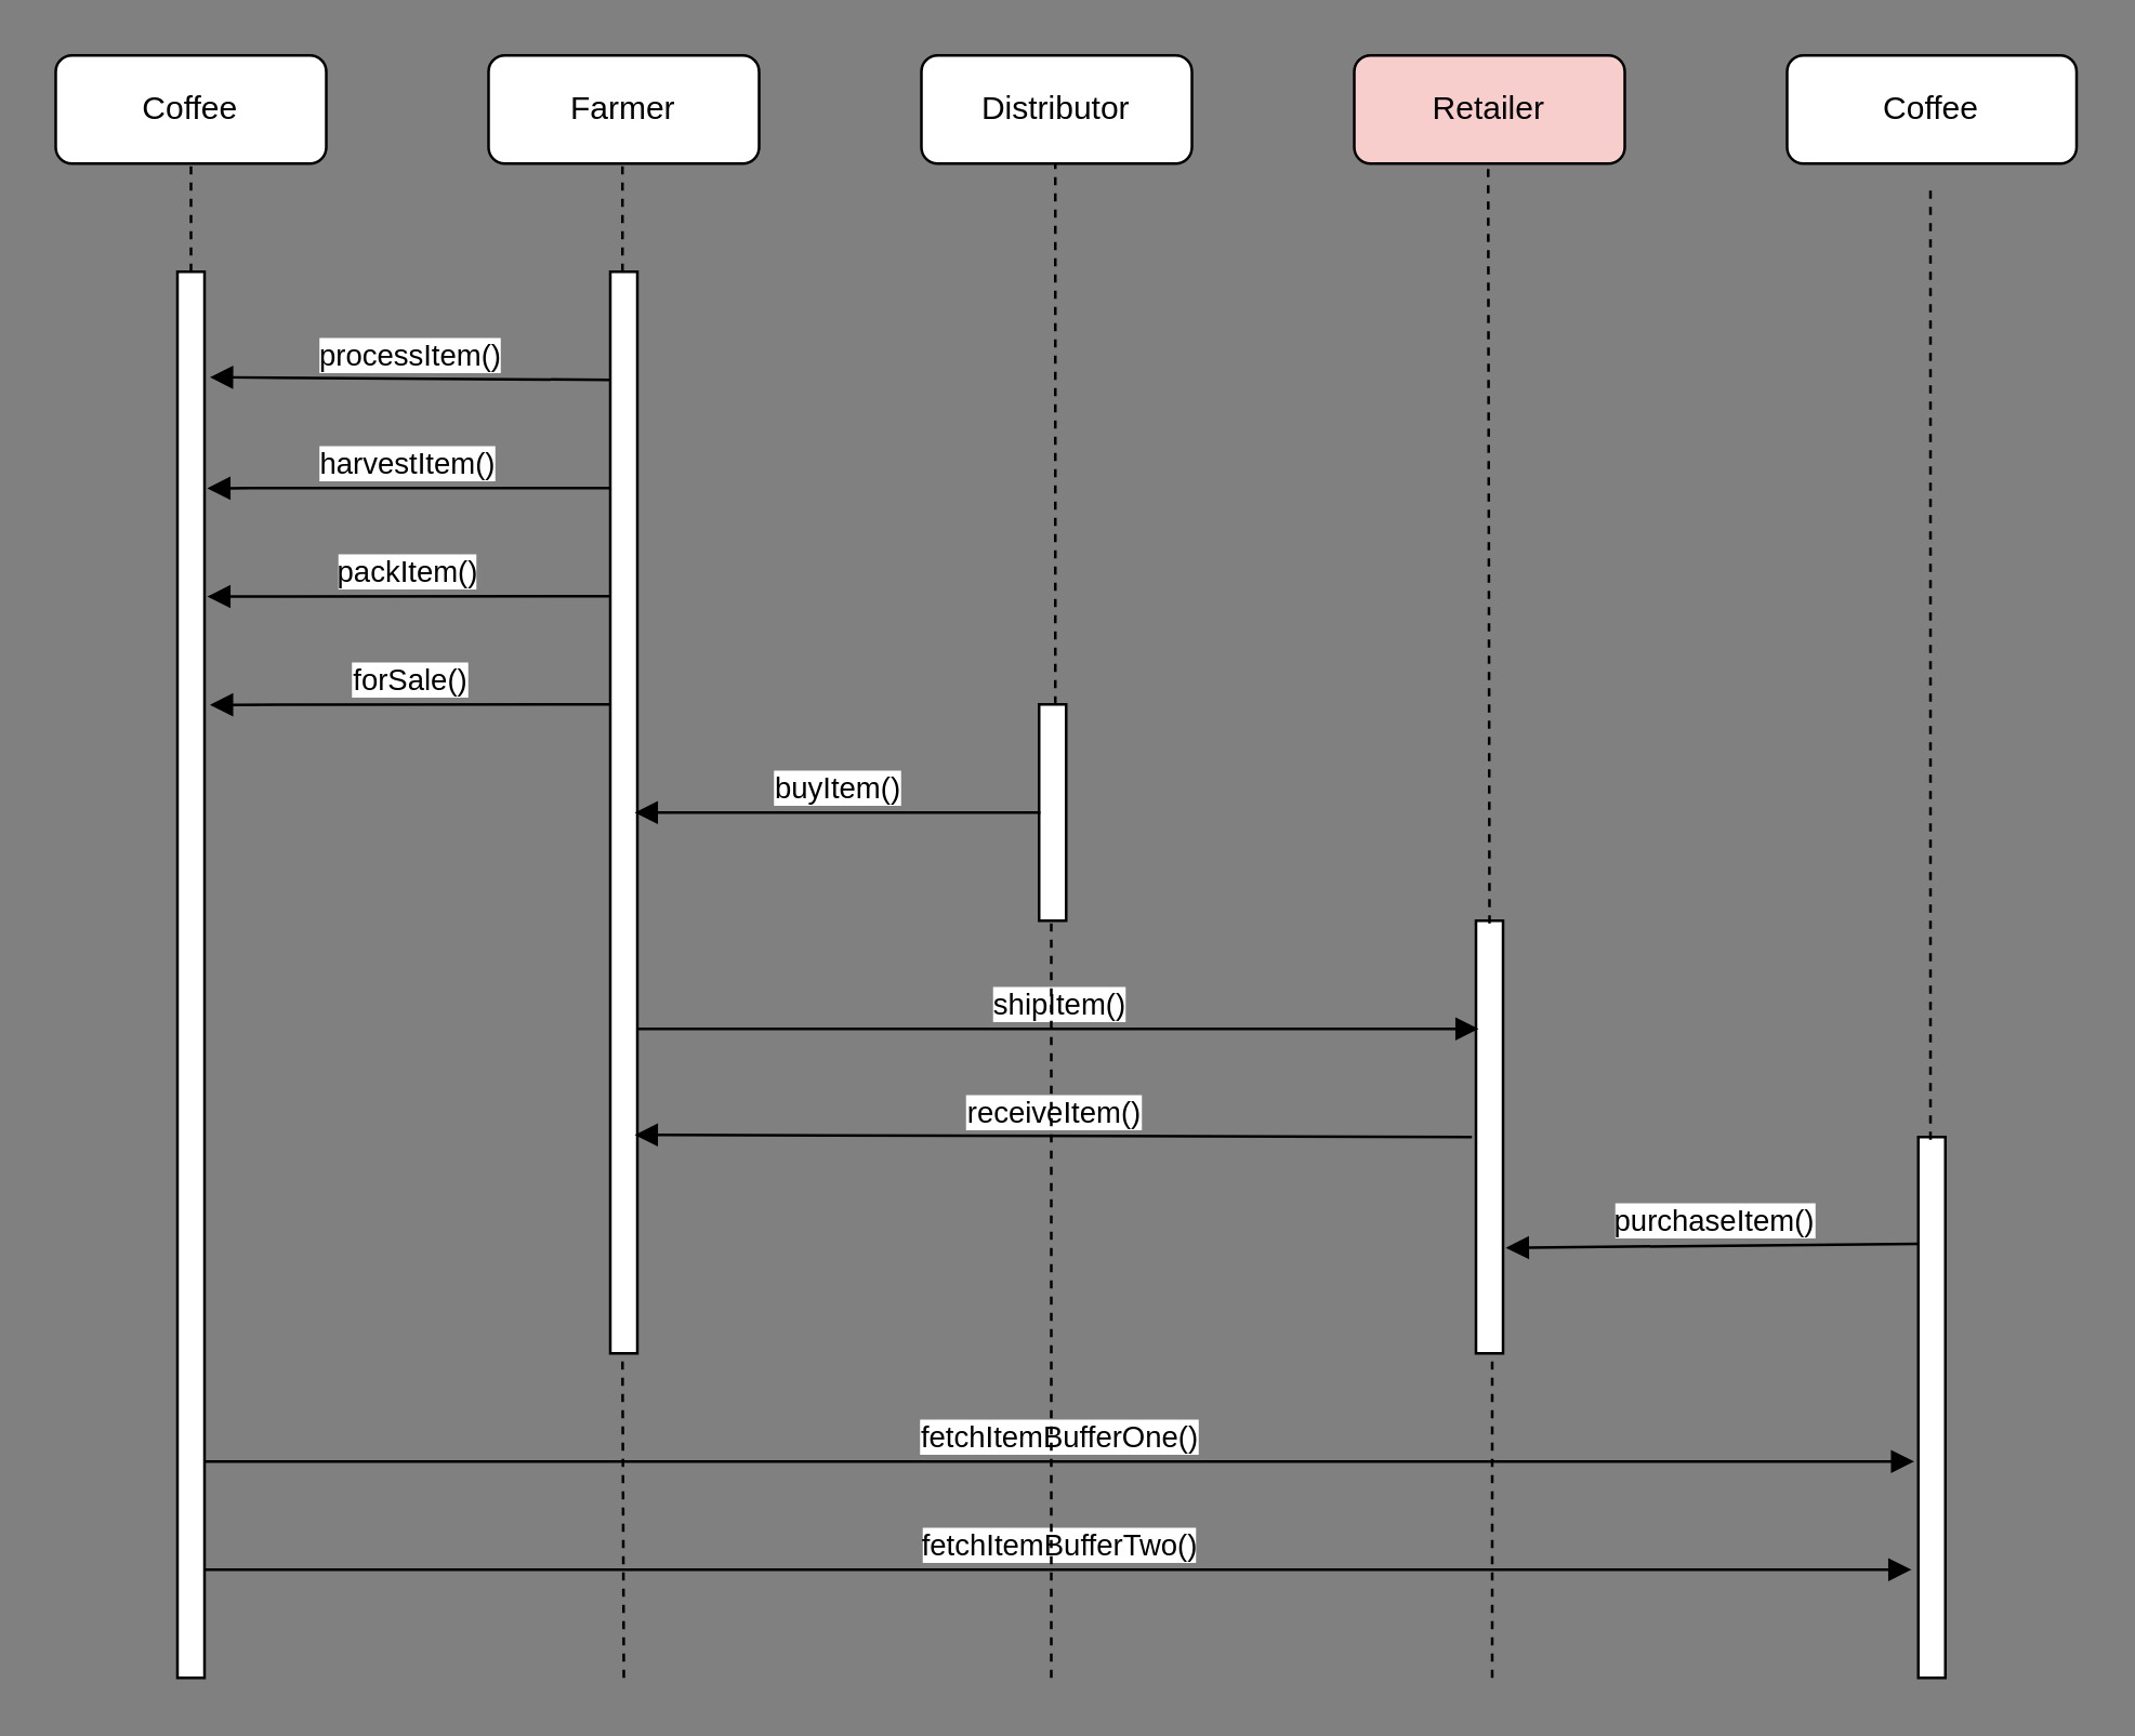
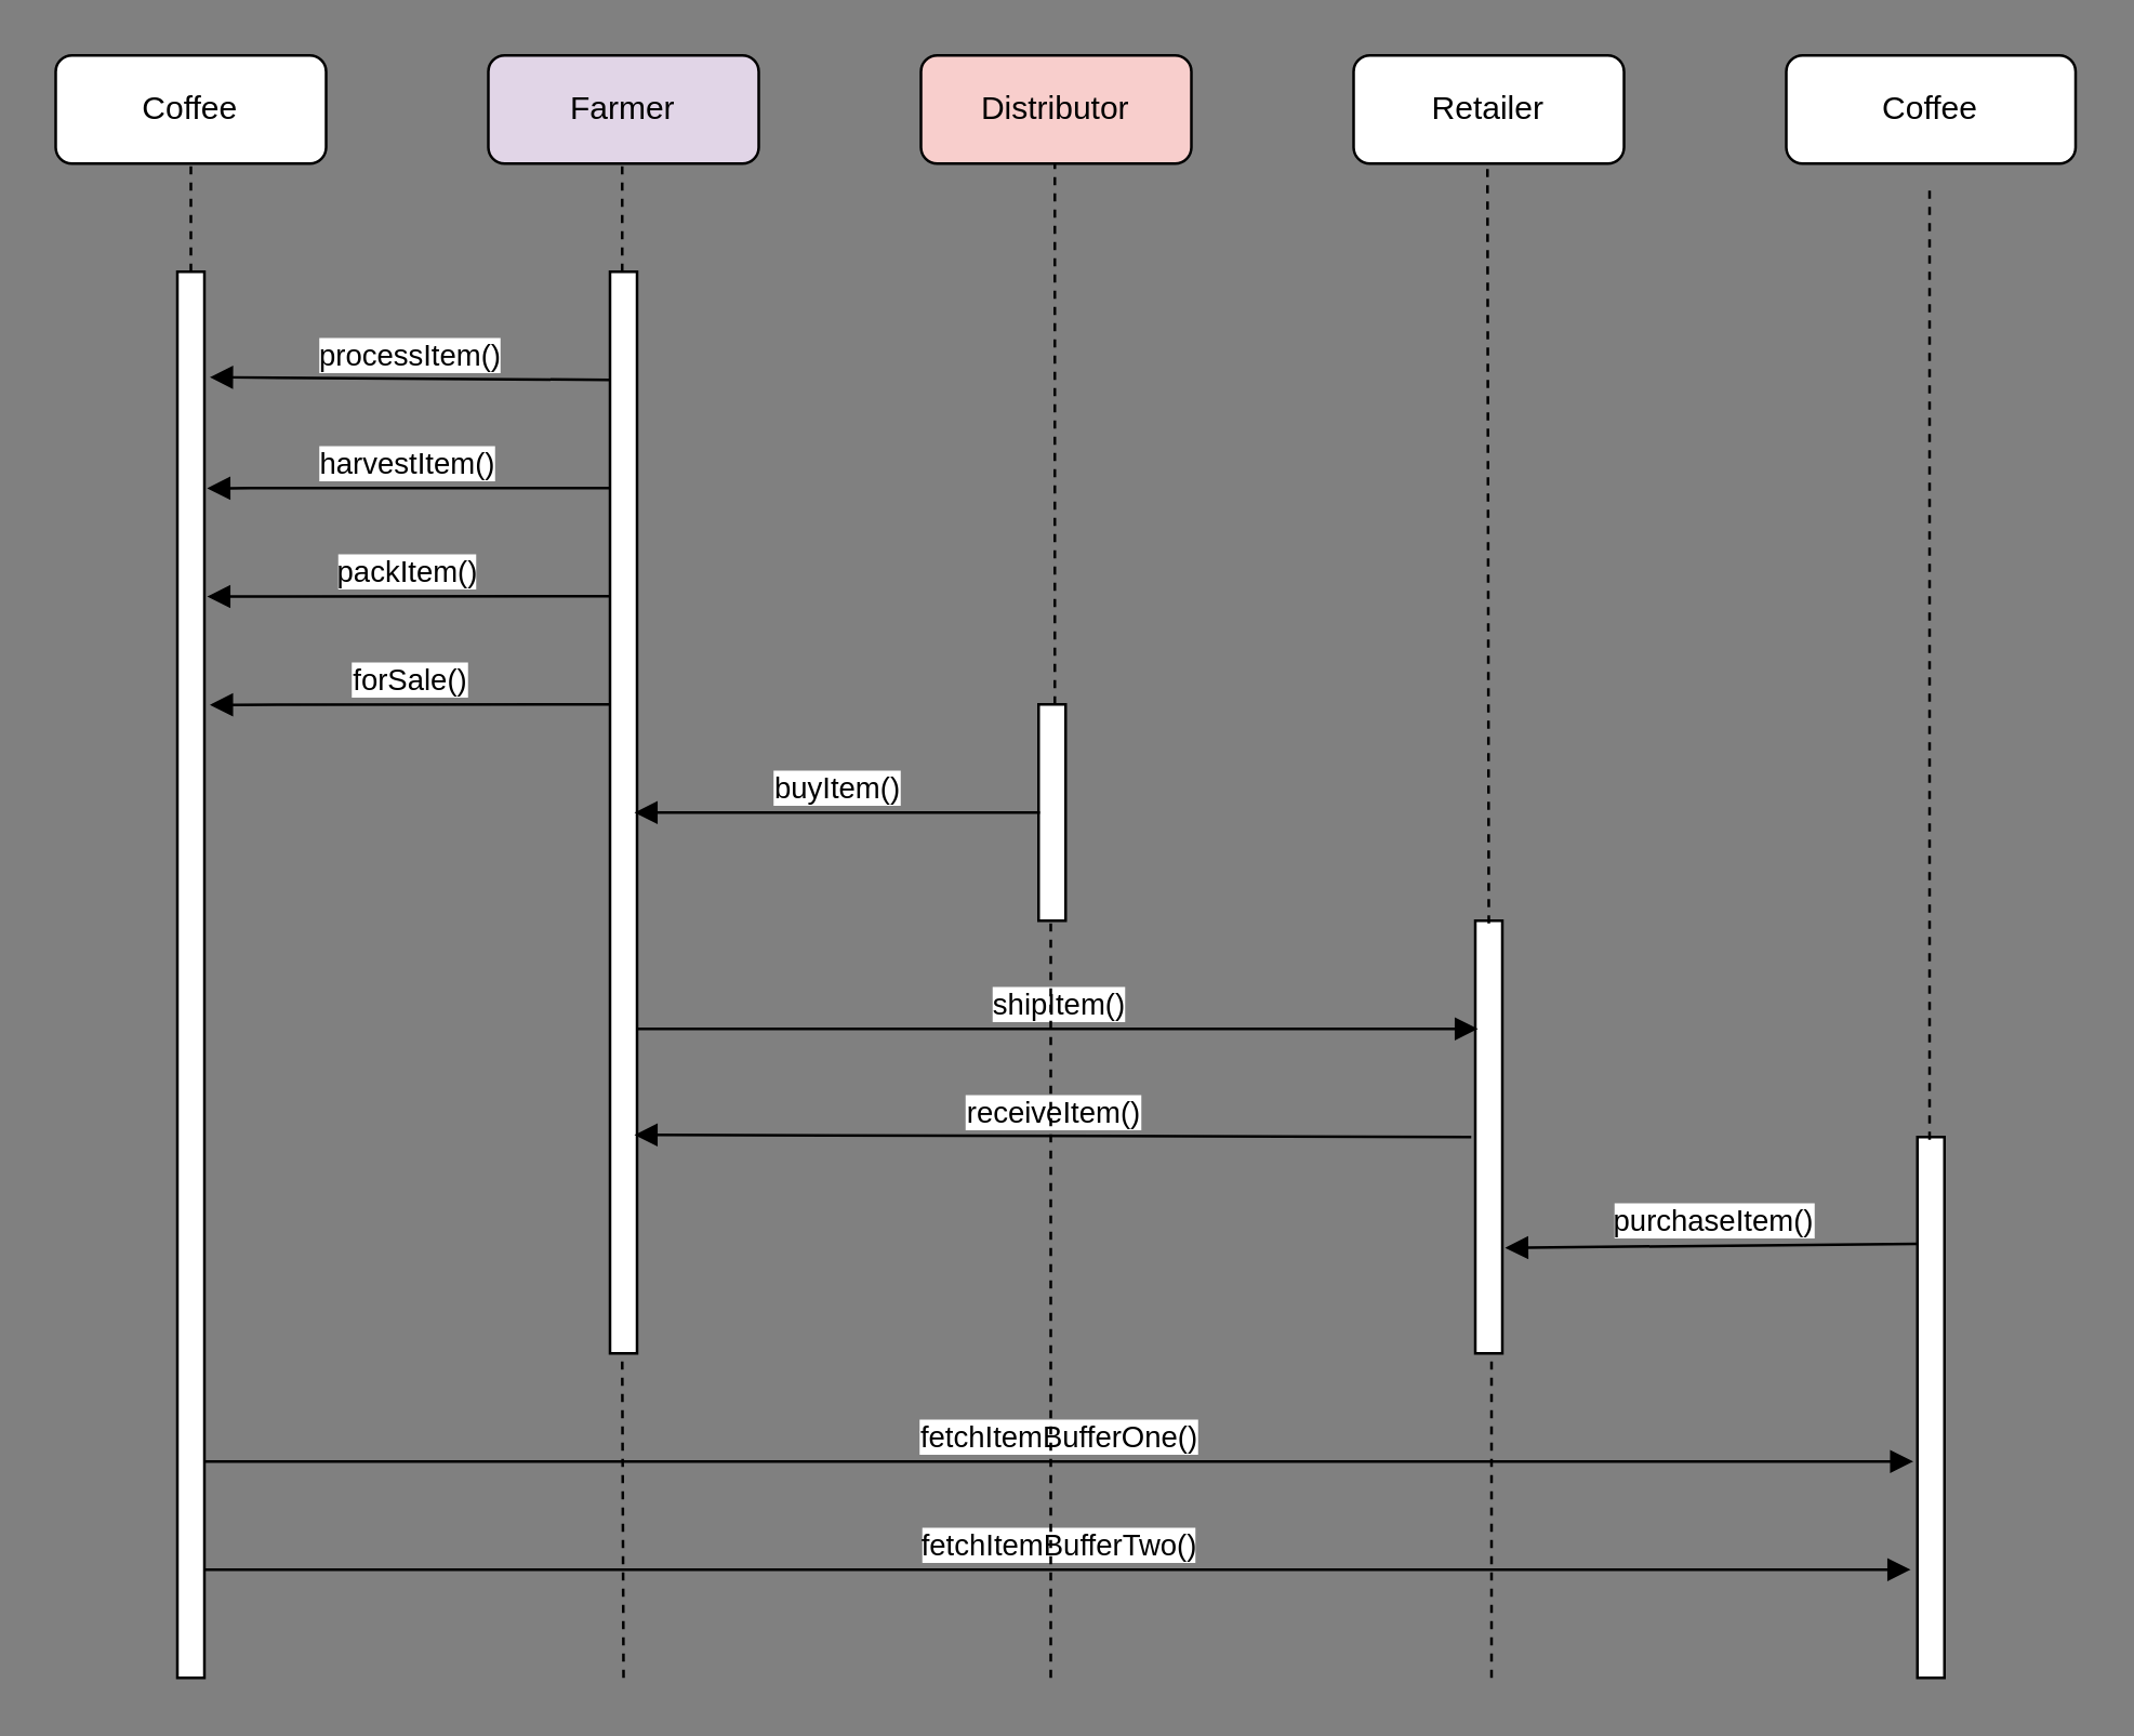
- <mxCell id="3" value="Farmer" style="rounded=1;whiteSpace=wrap;html=1;" vertex="1" parent="1"><mxGeometry x="180" y="20" width="100" height="40" as="geometry" /></mxCell>
+ <mxCell id="3" value="Farmer" style="rounded=1;whiteSpace=wrap;html=1;fillColor=#e1d5e7;" vertex="1" parent="1"><mxGeometry x="180" y="20" width="100" height="40" as="geometry" /></mxCell>
- <mxCell id="4" value="Distributor" style="rounded=1;whiteSpace=wrap;html=1;" vertex="1" parent="1"><mxGeometry x="340" y="20" width="100" height="40" as="geometry" /></mxCell>
+ <mxCell id="4" value="Distributor" style="rounded=1;whiteSpace=wrap;html=1;fillColor=#f8cecc;" vertex="1" parent="1"><mxGeometry x="340" y="20" width="100" height="40" as="geometry" /></mxCell>
- <mxCell id="5" value="Retailer" style="rounded=1;whiteSpace=wrap;html=1;fillColor=#f8cecc;" vertex="1" parent="1"><mxGeometry x="500" y="20" width="100" height="40" as="geometry" /></mxCell>
+ <mxCell id="5" value="Retailer" style="rounded=1;whiteSpace=wrap;html=1;" vertex="1" parent="1"><mxGeometry x="500" y="20" width="100" height="40" as="geometry" /></mxCell>
